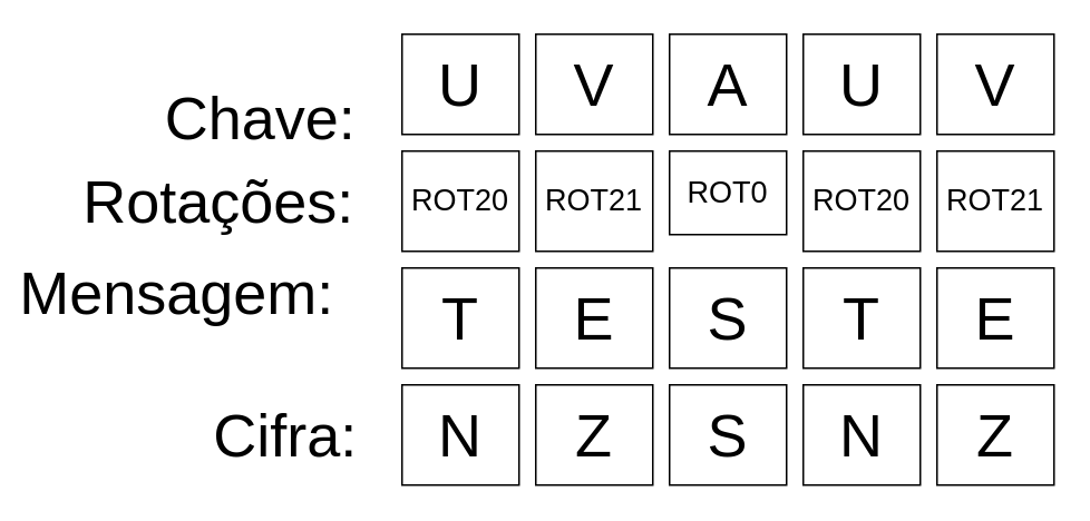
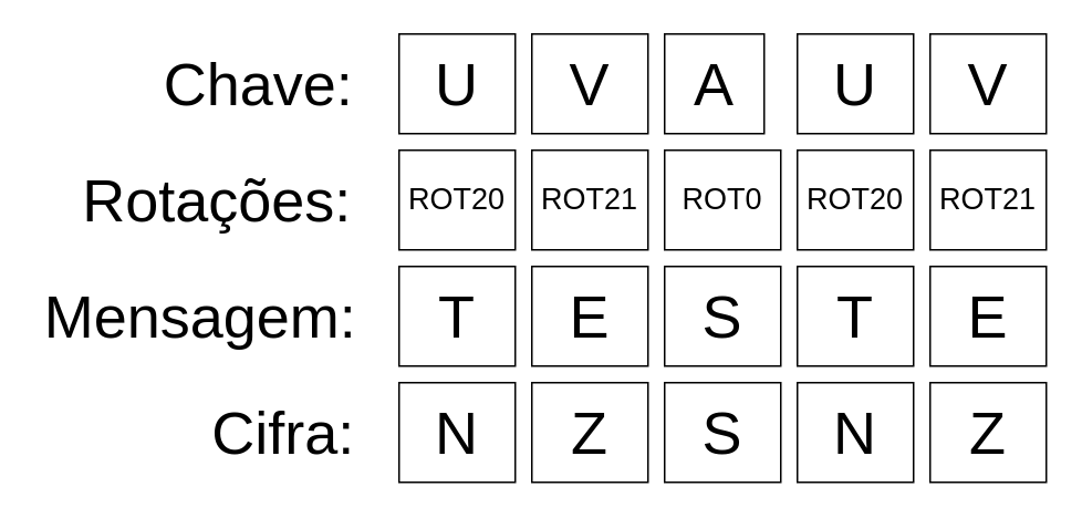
- <mxCell id="4" value="&lt;font style=&quot;font-size: 36px&quot;&gt;A&lt;/font&gt;" style="whiteSpace=wrap;html=1;" vertex="1" parent="1"><mxGeometry x="400" y="20" width="70" height="60" as="geometry" /></mxCell>
+ <mxCell id="4" value="&lt;font style=&quot;font-size: 36px&quot;&gt;A&lt;/font&gt;" style="whiteSpace=wrap;html=1;" vertex="1" parent="1"><mxGeometry x="400" y="20" width="60" height="60" as="geometry" /></mxCell>
- <mxCell id="22" value="&lt;font style=&quot;font-size: 36px&quot;&gt;Chave:&lt;/font&gt;" style="text;html=1;align=center;verticalAlign=middle;resizable=0;points=[];autosize=1;strokeColor=none;fillColor=none;fontSize=18;" vertex="1" parent="1"><mxGeometry x="90" y="55" width="130" height="30" as="geometry" /></mxCell>
+ <mxCell id="22" value="&lt;font style=&quot;font-size: 36px&quot;&gt;Chave:&lt;/font&gt;" style="text;html=1;align=center;verticalAlign=middle;resizable=0;points=[];autosize=1;strokeColor=none;fillColor=none;fontSize=18;" vertex="1" parent="1"><mxGeometry x="90" y="35" width="130" height="30" as="geometry" /></mxCell>
- <mxCell id="7" value="&lt;font style=&quot;font-size: 18px&quot;&gt;ROT0&lt;/font&gt;" style="whiteSpace=wrap;html=1;" vertex="1" parent="1"><mxGeometry x="400" y="90" width="70" height="50" as="geometry" /></mxCell>
+ <mxCell id="7" value="&lt;font style=&quot;font-size: 18px&quot;&gt;ROT0&lt;/font&gt;" style="whiteSpace=wrap;html=1;" vertex="1" parent="1"><mxGeometry x="400" y="90" width="70" height="60" as="geometry" /></mxCell>
- <mxCell id="24" value="&lt;font style=&quot;font-size: 36px&quot;&gt;Mensagem:&lt;/font&gt;" style="text;html=1;align=center;verticalAlign=middle;resizable=0;points=[];autosize=1;strokeColor=none;fillColor=none;fontSize=18;" vertex="1" parent="1"><mxGeometry x="5" y="160" width="200" height="30" as="geometry" /></mxCell>
+ <mxCell id="24" value="&lt;font style=&quot;font-size: 36px&quot;&gt;Mensagem:&lt;/font&gt;" style="text;html=1;align=center;verticalAlign=middle;resizable=0;points=[];autosize=1;strokeColor=none;fillColor=none;fontSize=18;" vertex="1" parent="1"><mxGeometry x="20" y="175" width="200" height="30" as="geometry" /></mxCell>
